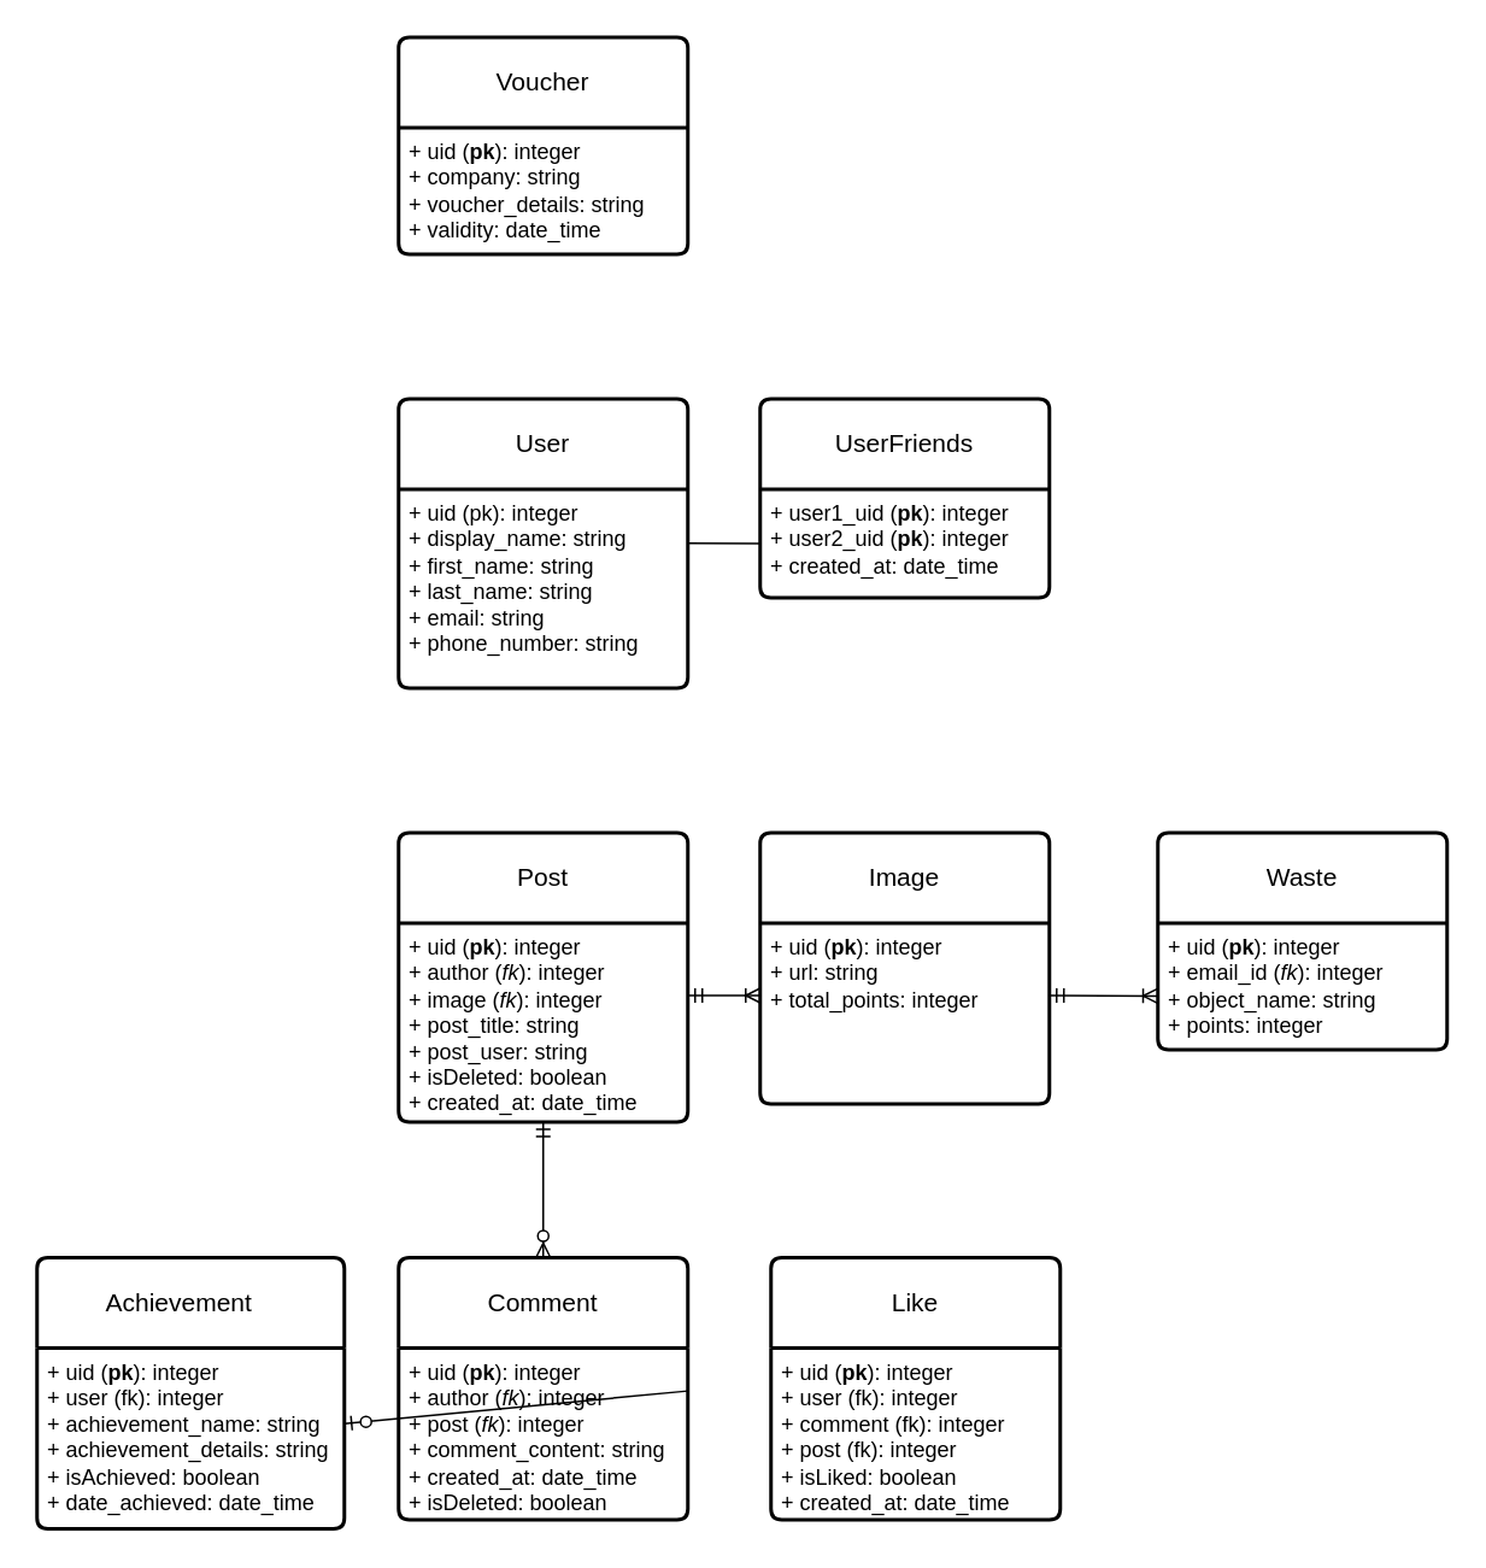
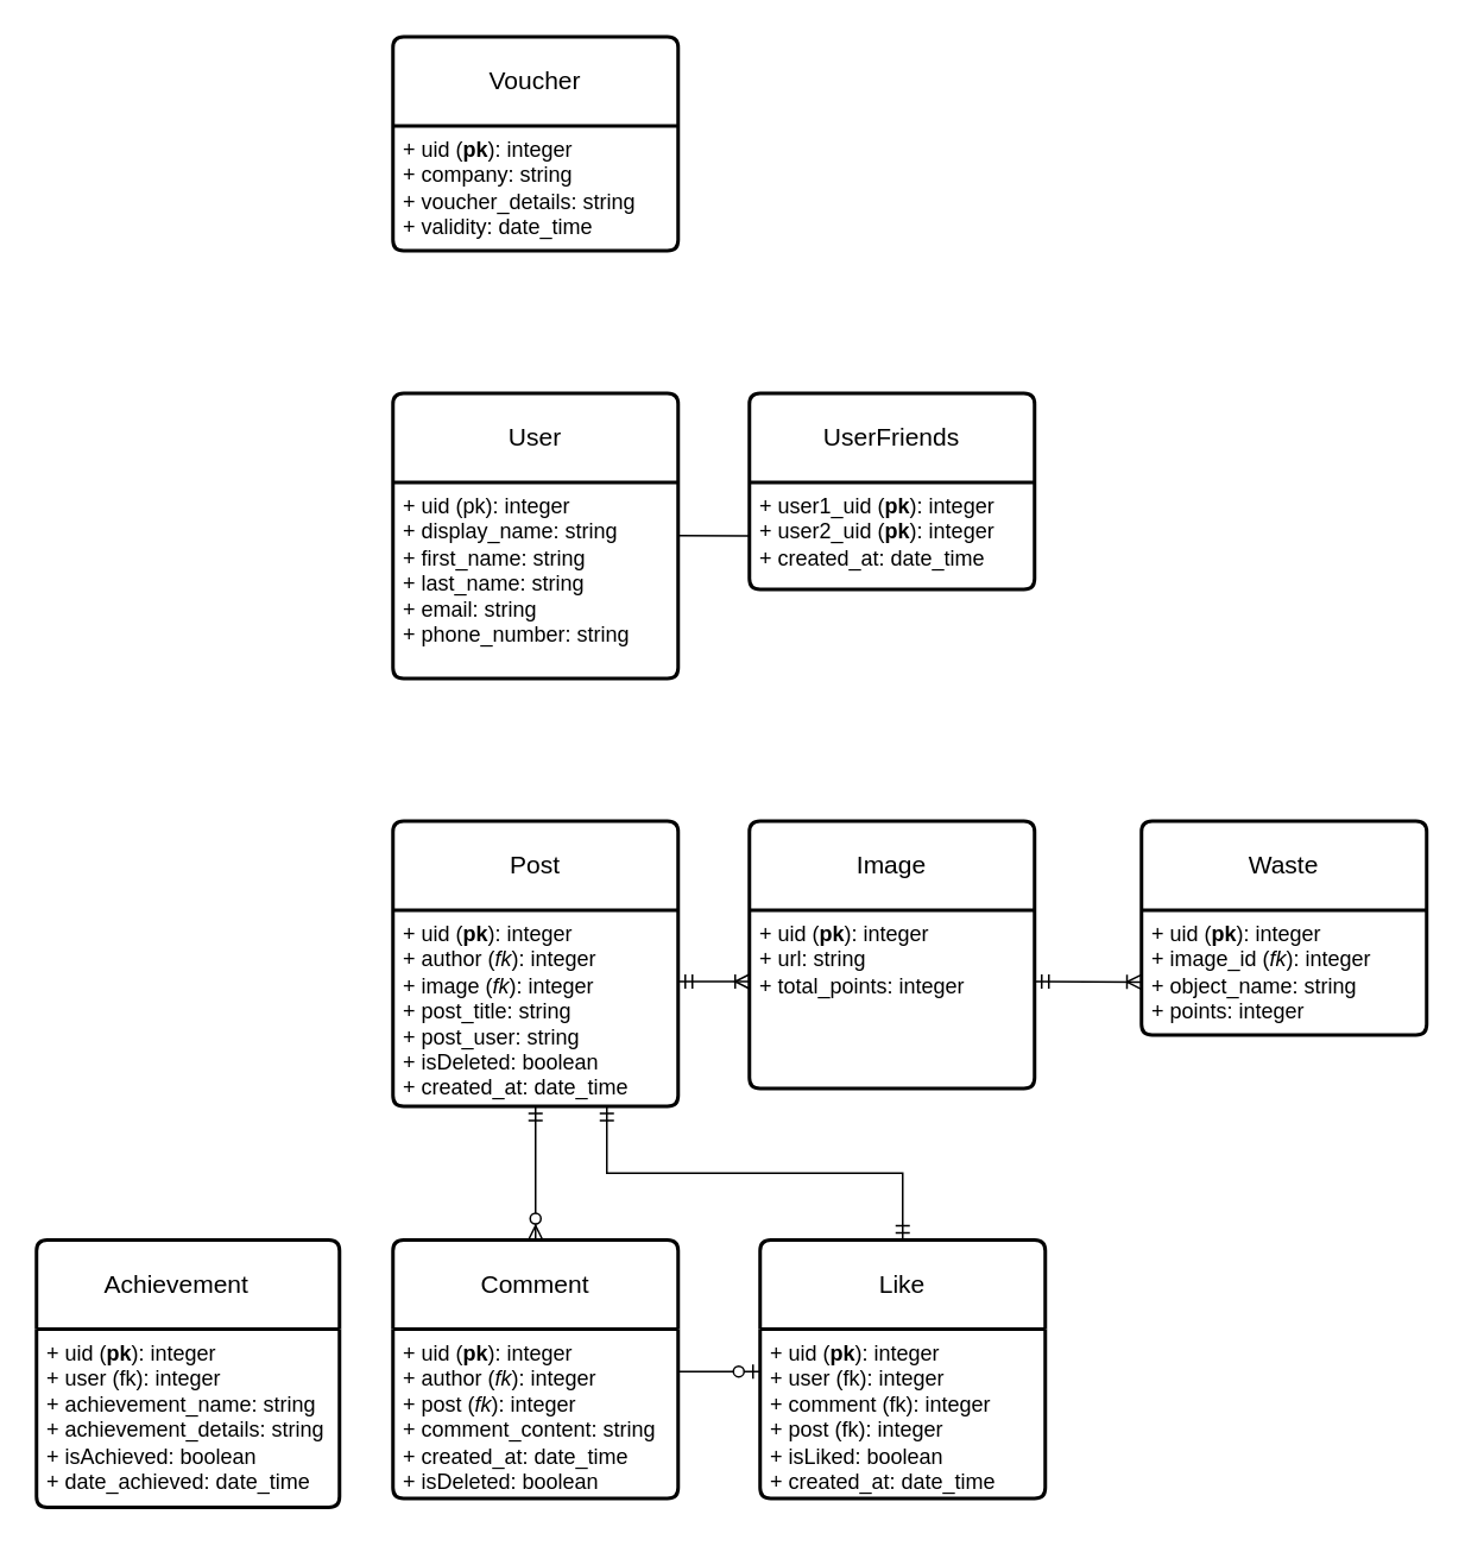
- <mxCell id="19" value="&lt;div&gt;+ uid (&lt;b&gt;pk&lt;/b&gt;): integer&lt;/div&gt;&lt;div&gt;+ email_id (&lt;i&gt;fk&lt;/i&gt;): integer&lt;/div&gt;&lt;div&gt;+ object_name: string&lt;br&gt;+ points: integer&lt;/div&gt;" style="align=left;strokeColor=none;fillColor=none;spacingLeft=4;spacingRight=4;fontSize=12;verticalAlign=top;resizable=0;rotatable=0;part=1;html=1;whiteSpace=wrap;" vertex="1" parent="18"><mxGeometry y="50" width="160" height="70" as="geometry" /></mxCell>
+ <mxCell id="19" value="&lt;div&gt;+ uid (&lt;b&gt;pk&lt;/b&gt;): integer&lt;/div&gt;&lt;div&gt;+ image_id (&lt;i&gt;fk&lt;/i&gt;): integer&lt;/div&gt;&lt;div&gt;+ object_name: string&lt;br&gt;+ points: integer&lt;/div&gt;" style="align=left;strokeColor=none;fillColor=none;spacingLeft=4;spacingRight=4;fontSize=12;verticalAlign=top;resizable=0;rotatable=0;part=1;html=1;whiteSpace=wrap;" vertex="1" parent="18"><mxGeometry y="50" width="160" height="70" as="geometry" /></mxCell>
+ <mxCell id="25" value="" style="fontSize=12;html=1;endArrow=ERmandOne;startArrow=ERmandOne;rounded=0;exitX=0.75;exitY=1;exitDx=0;exitDy=0;entryX=0.5;entryY=0;entryDx=0;entryDy=0;edgeStyle=orthogonalEdgeStyle;" edge="1" parent="1" source="5" target="8"><mxGeometry width="100" height="100" relative="1" as="geometry"><mxPoint x="396" y="680" as="sourcePoint" /><mxPoint x="496" y="580" as="targetPoint" /></mxGeometry></mxCell>
- <mxCell id="23" value="" style="fontSize=12;html=1;endArrow=ERzeroToOne;endFill=1;rounded=0;exitX=1;exitY=0.25;exitDx=0;exitDy=0;" edge="1" parent="1" source="11" target="13"><mxGeometry width="100" height="100" relative="1" as="geometry"><mxPoint x="376" y="810" as="sourcePoint" /><mxPoint x="476" y="710" as="targetPoint" /></mxGeometry></mxCell>
+ <mxCell id="23" value="" style="fontSize=12;html=1;endArrow=ERzeroToOne;endFill=1;rounded=0;entryX=0;entryY=0.25;entryDx=0;entryDy=0;exitX=1;exitY=0.25;exitDx=0;exitDy=0;" edge="1" parent="1" source="11" target="9"><mxGeometry width="100" height="100" relative="1" as="geometry"><mxPoint x="376" y="810" as="sourcePoint" /><mxPoint x="476" y="710" as="targetPoint" /></mxGeometry></mxCell>
